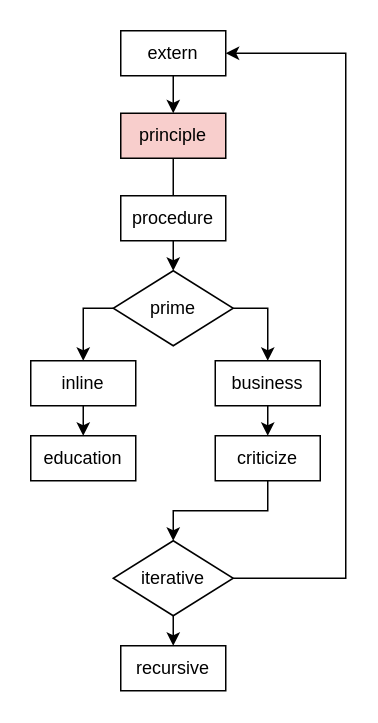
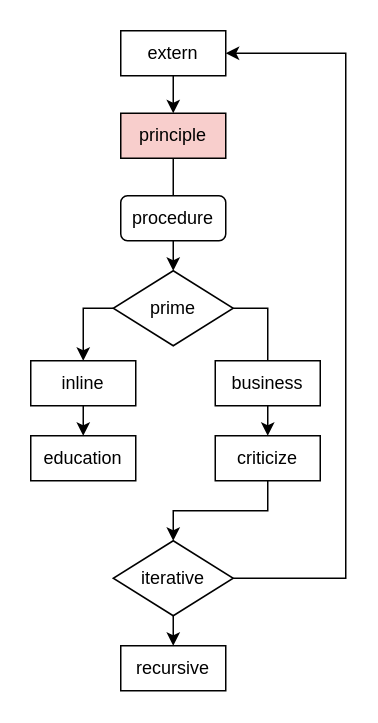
- <mxCell id="5" value="procedure" style="rounded=0;whiteSpace=wrap;html=1;shadow=0;" parent="1" vertex="1"><mxGeometry x="80" y="130" width="70" height="30" as="geometry" /></mxCell>
+ <mxCell id="5" value="procedure" style="whiteSpace=wrap;html=1;shadow=0;rounded=1;" parent="1" vertex="1"><mxGeometry x="80" y="130" width="70" height="30" as="geometry" /></mxCell>
- <mxCell id="7" style="edgeStyle=orthogonalEdgeStyle;rounded=0;orthogonalLoop=1;jettySize=auto;html=1;exitX=1;exitY=0.5;exitDx=0;exitDy=0;entryX=0.5;entryY=0;entryDx=0;entryDy=0;shadow=0;" parent="1" source="8" target="13" edge="1"><mxGeometry relative="1" as="geometry" /></mxCell>
+ <mxCell id="7" style="edgeStyle=orthogonalEdgeStyle;rounded=0;orthogonalLoop=1;jettySize=auto;html=1;exitX=1;exitY=0.5;exitDx=0;exitDy=0;entryX=0.5;entryY=0;entryDx=0;entryDy=0;shadow=0;endArrow=none;" parent="1" source="8" target="13" edge="1"><mxGeometry relative="1" as="geometry" /></mxCell>
